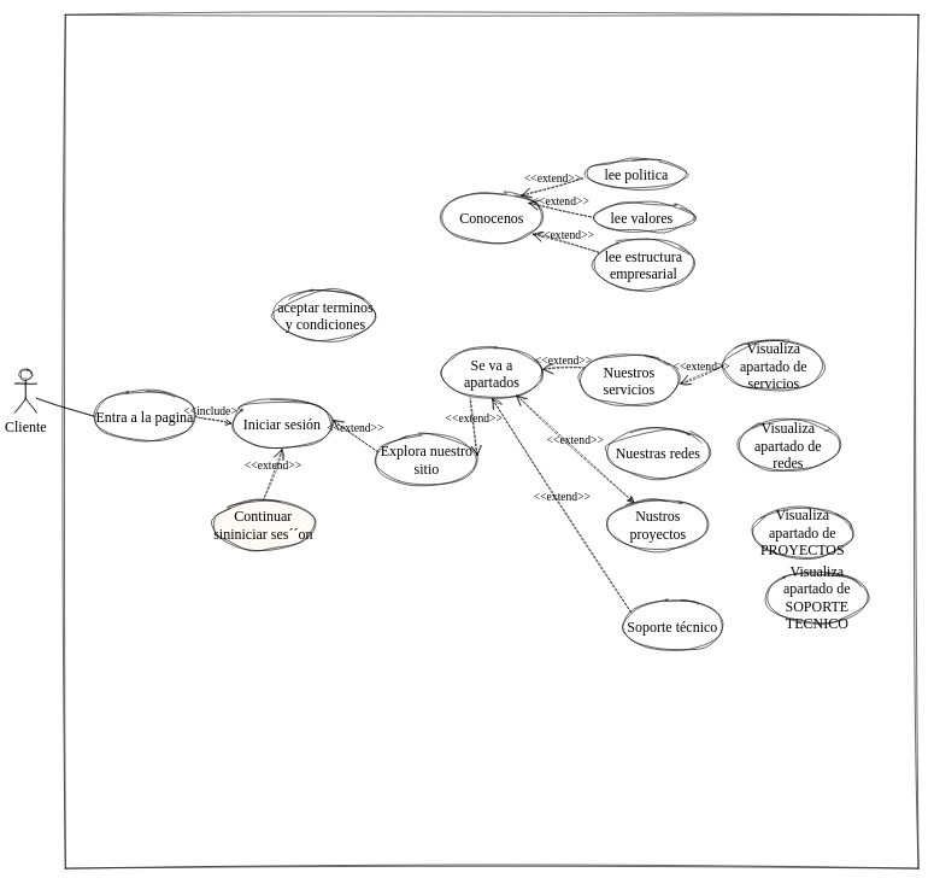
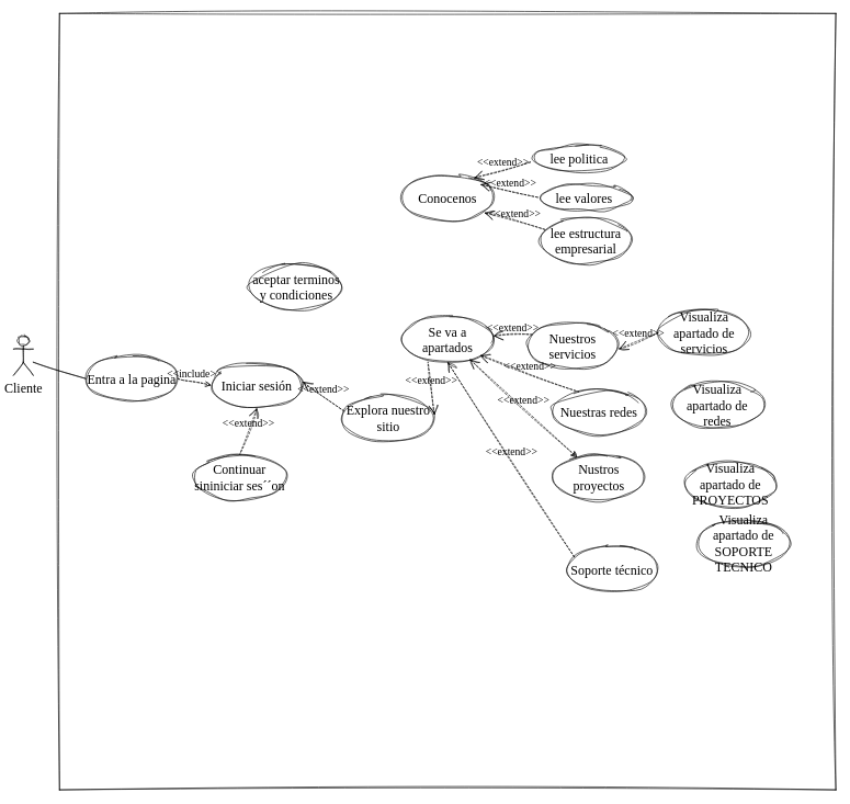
+ <mxCell id="24" value="&amp;lt;&amp;lt;extend&amp;gt;&amp;gt;" style="edgeStyle=none;html=1;startArrow=open;endArrow=none;startSize=12;verticalAlign=bottom;dashed=1;labelBackgroundColor=none;rounded=0;sketch=1;hachureGap=4;jiggle=2;curveFitting=1;fontFamily=Architects Daughter;fontSource=https%3A%2F%2Ffonts.googleapis.com%2Fcss%3Ffamily%3DArchitects%2BDaughter;fontSize=16;entryX=0.279;entryY=0.071;entryDx=0;entryDy=0;entryPerimeter=0;exitX=1;exitY=1;exitDx=0;exitDy=0;" edge="1" parent="1" source="6" target="9"><mxGeometry width="160" relative="1" as="geometry"><mxPoint x="710" y="600" as="sourcePoint" /><mxPoint x="870" y="600" as="targetPoint" /></mxGeometry></mxCell>
- <mxCell id="14" value="Continuar sininiciar ses´´on" style="ellipse;whiteSpace=wrap;html=1;sketch=1;hachureGap=4;jiggle=2;curveFitting=1;fontFamily=Architects Daughter;fontSource=https%3A%2F%2Ffonts.googleapis.com%2Fcss%3Ffamily%3DArchitects%2BDaughter;fontSize=20;fillColor=#ffe6cc;" vertex="1" parent="1"><mxGeometry x="294" y="690" width="140" height="70" as="geometry" /></mxCell>
+ <mxCell id="14" value="Continuar sininiciar ses´´on" style="ellipse;whiteSpace=wrap;html=1;sketch=1;hachureGap=4;jiggle=2;curveFitting=1;fontFamily=Architects Daughter;fontSource=https%3A%2F%2Ffonts.googleapis.com%2Fcss%3Ffamily%3DArchitects%2BDaughter;fontSize=20;" vertex="1" parent="1"><mxGeometry x="294" y="690" width="140" height="70" as="geometry" /></mxCell>
